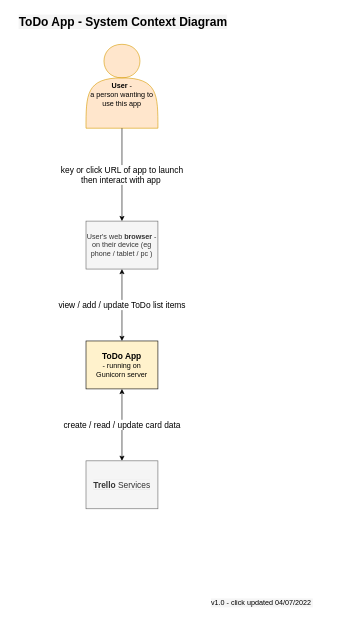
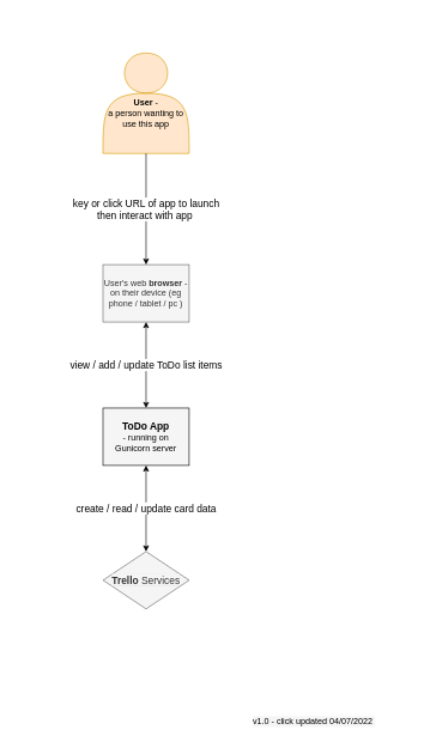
- <mxCell id="9" value="ToDo App - System Context Diagram" style="text;html=1;strokeColor=none;fillColor=none;align=center;verticalAlign=middle;whiteSpace=wrap;rounded=0;labelBackgroundColor=#F5F5F5;fontSize=20;fontStyle=1" vertex="1" parent="1"><mxGeometry x="20" y="20" width="370" height="30" as="geometry" /></mxCell>
- <mxCell id="4" value="&lt;b&gt;&lt;font style=&quot;font-size: 14px;&quot;&gt;ToDo App&lt;/font&gt;&lt;/b&gt; &lt;br&gt;- running on &lt;br&gt;Gunicorn server" style="whiteSpace=wrap;html=1;align=center;treeFolding=1;treeMoving=1;newEdgeStyle={&quot;edgeStyle&quot;:&quot;elbowEdgeStyle&quot;,&quot;startArrow&quot;:&quot;none&quot;,&quot;endArrow&quot;:&quot;none&quot;};fillColor=#fff2cc;strokeColor=#000000;" vertex="1" parent="1"><mxGeometry x="143" y="568" width="120" height="80" as="geometry" /></mxCell>
+ <mxCell id="4" value="&lt;b&gt;&lt;font style=&quot;font-size: 14px;&quot;&gt;ToDo App&lt;/font&gt;&lt;/b&gt; &lt;br&gt;- running on &lt;br&gt;Gunicorn server" style="whiteSpace=wrap;html=1;align=center;treeFolding=1;treeMoving=1;newEdgeStyle={&quot;edgeStyle&quot;:&quot;elbowEdgeStyle&quot;,&quot;startArrow&quot;:&quot;none&quot;,&quot;endArrow&quot;:&quot;none&quot;};fillColor=#f5f5f5;strokeColor=#000000;" vertex="1" parent="1"><mxGeometry x="143" y="568" width="120" height="80" as="geometry" /></mxCell>
- <mxCell id="7" value="&lt;span style=&quot;background-color: rgb(245, 245, 245);&quot;&gt;&lt;b&gt;Trello &lt;/b&gt;Services&lt;/span&gt;" style="whiteSpace=wrap;html=1;align=center;treeFolding=1;treeMoving=1;newEdgeStyle={&quot;edgeStyle&quot;:&quot;elbowEdgeStyle&quot;,&quot;startArrow&quot;:&quot;none&quot;,&quot;endArrow&quot;:&quot;none&quot;};labelBackgroundColor=#E6E6E6;fontSize=14;strokeColor=#666666;fillColor=#f5f5f5;fontColor=#333333;" vertex="1" parent="1"><mxGeometry x="143" y="768" width="120" height="80" as="geometry" /></mxCell>
+ <mxCell id="7" value="&lt;span style=&quot;background-color: rgb(245, 245, 245);&quot;&gt;&lt;b&gt;Trello &lt;/b&gt;Services&lt;/span&gt;" style="rhombus;whiteSpace=wrap;html=1;align=center;treeFolding=1;treeMoving=1;newEdgeStyle={&quot;edgeStyle&quot;:&quot;elbowEdgeStyle&quot;,&quot;startArrow&quot;:&quot;none&quot;,&quot;endArrow&quot;:&quot;none&quot;};labelBackgroundColor=#E6E6E6;fontSize=14;strokeColor=#666666;fillColor=#f5f5f5;fontColor=#333333;" vertex="1" parent="1"><mxGeometry x="143" y="768" width="120" height="80" as="geometry" /></mxCell>
